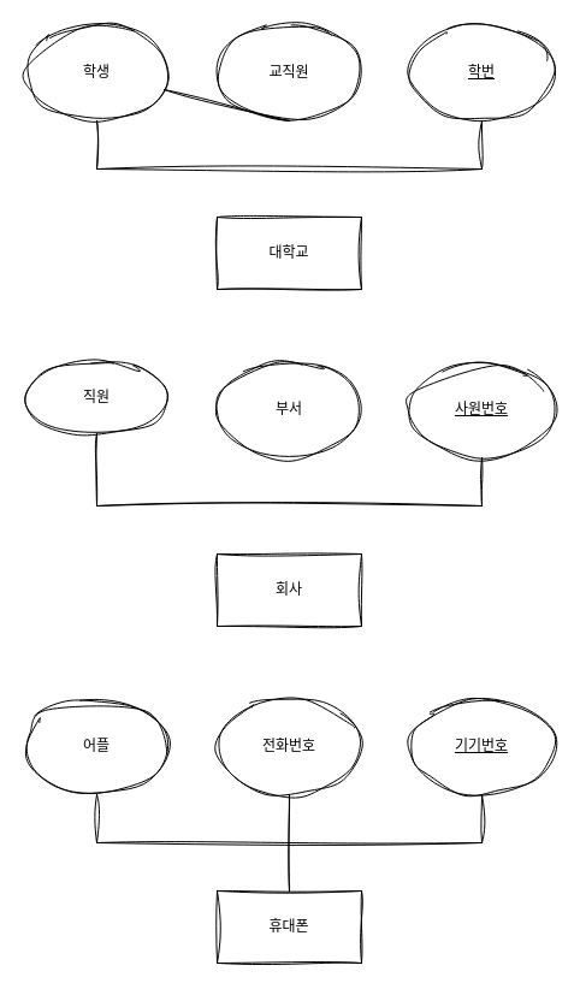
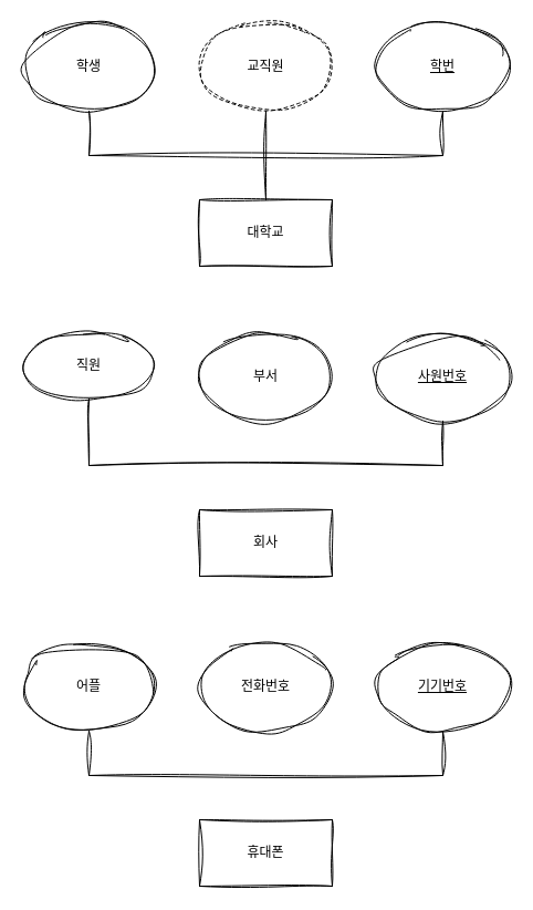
- <mxCell id="4" value="교직원" style="ellipse;whiteSpace=wrap;html=1;sketch=1;curveFitting=1;jiggle=2;" vertex="1" parent="1"><mxGeometry x="180" y="20" width="120" height="80" as="geometry" /></mxCell>
+ <mxCell id="4" value="교직원" style="ellipse;whiteSpace=wrap;html=1;sketch=1;curveFitting=1;jiggle=2;dashed=1;" vertex="1" parent="1"><mxGeometry x="180" y="20" width="120" height="80" as="geometry" /></mxCell>
- <mxCell id="7" value="" style="endArrow=none;html=1;rounded=0;exitX=0.5;exitY=1;exitDx=0;exitDy=0;sketch=1;curveFitting=1;jiggle=2;" edge="1" parent="1" source="4" target="2"><mxGeometry width="50" height="50" relative="1" as="geometry"><mxPoint x="290" y="390" as="sourcePoint" /><mxPoint x="340" y="340" as="targetPoint" /></mxGeometry></mxCell>
+ <mxCell id="7" value="" style="endArrow=none;html=1;rounded=0;exitX=0.5;exitY=1;exitDx=0;exitDy=0;entryX=0.5;entryY=0;entryDx=0;entryDy=0;sketch=1;curveFitting=1;jiggle=2;" edge="1" parent="1" source="4" target="5"><mxGeometry width="50" height="50" relative="1" as="geometry"><mxPoint x="290" y="390" as="sourcePoint" /><mxPoint x="340" y="340" as="targetPoint" /></mxGeometry></mxCell>
- <mxCell id="18" value="" style="endArrow=none;html=1;rounded=0;exitX=0.5;exitY=1;exitDx=0;exitDy=0;entryX=0.5;entryY=0;entryDx=0;entryDy=0;sketch=1;curveFitting=1;jiggle=2;" edge="1" parent="1" source="15" target="16"><mxGeometry width="50" height="50" relative="1" as="geometry"><mxPoint x="290" y="950" as="sourcePoint" /><mxPoint x="340" y="900" as="targetPoint" /></mxGeometry></mxCell>
